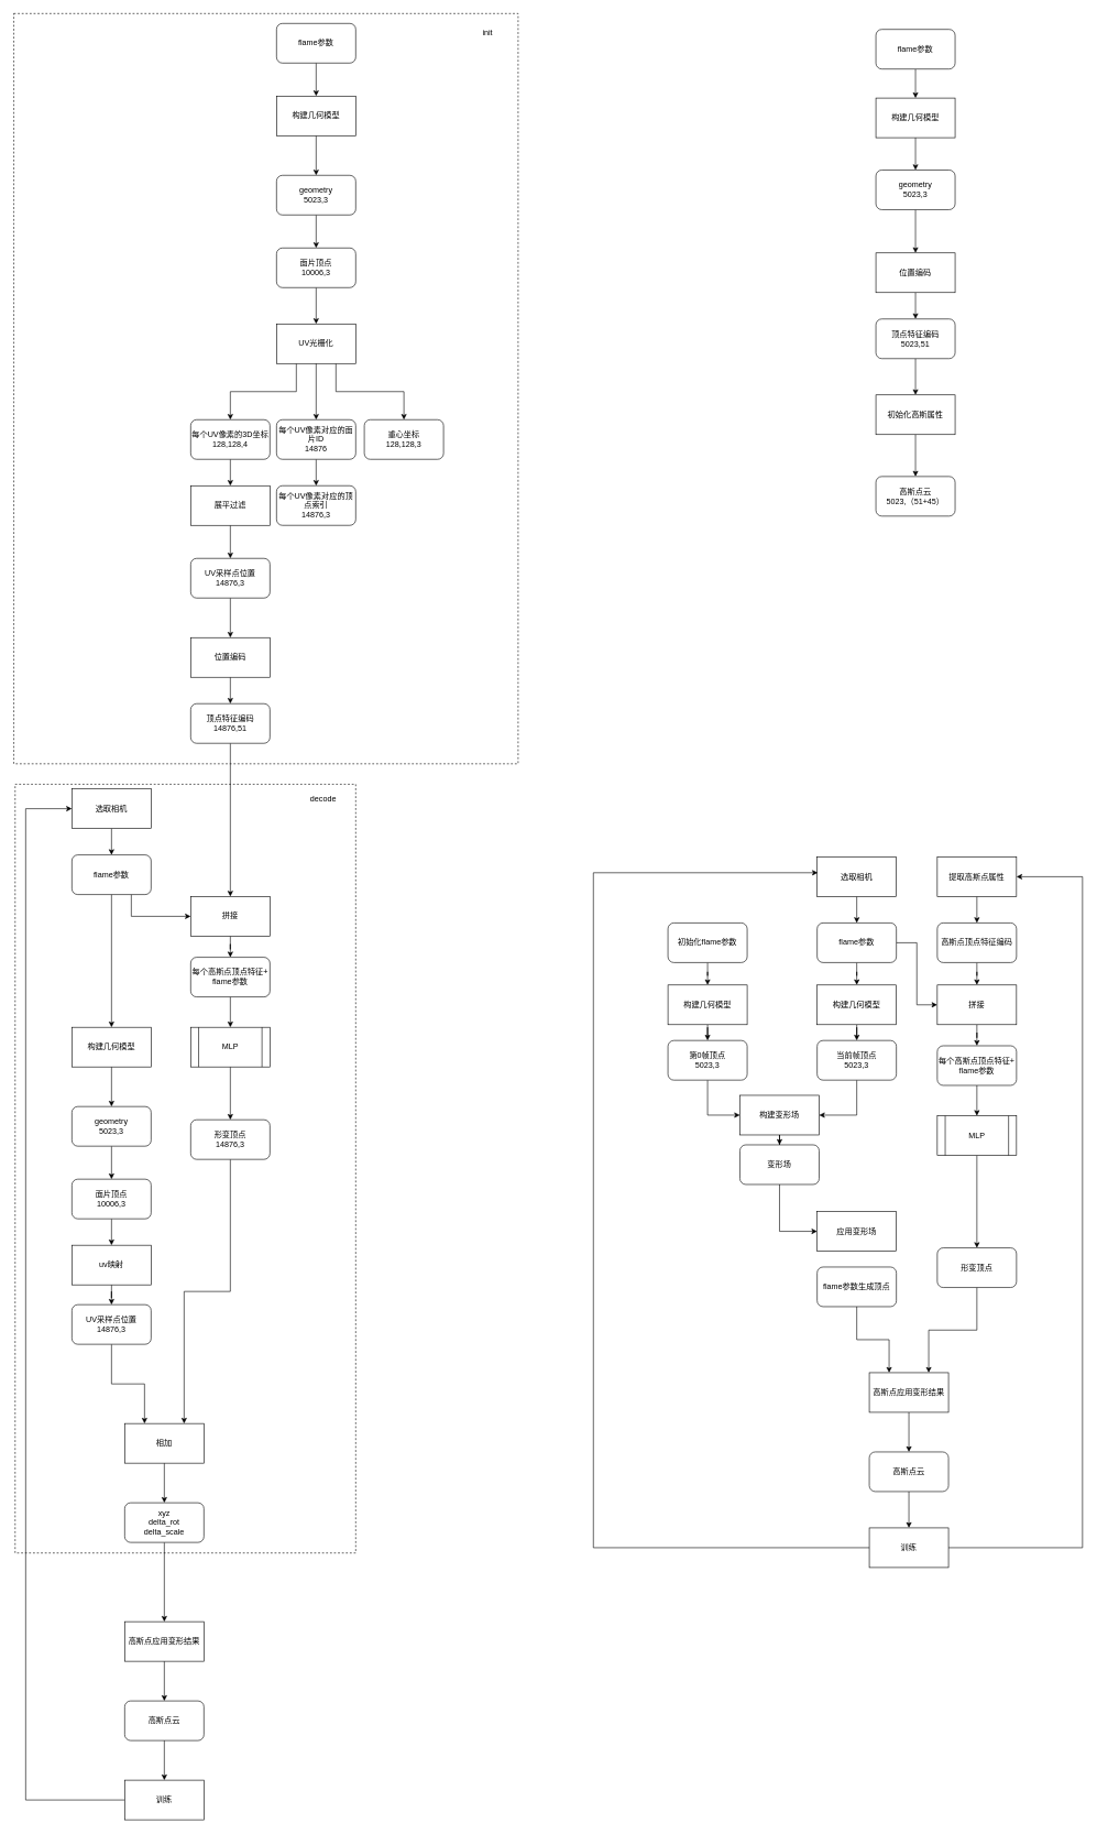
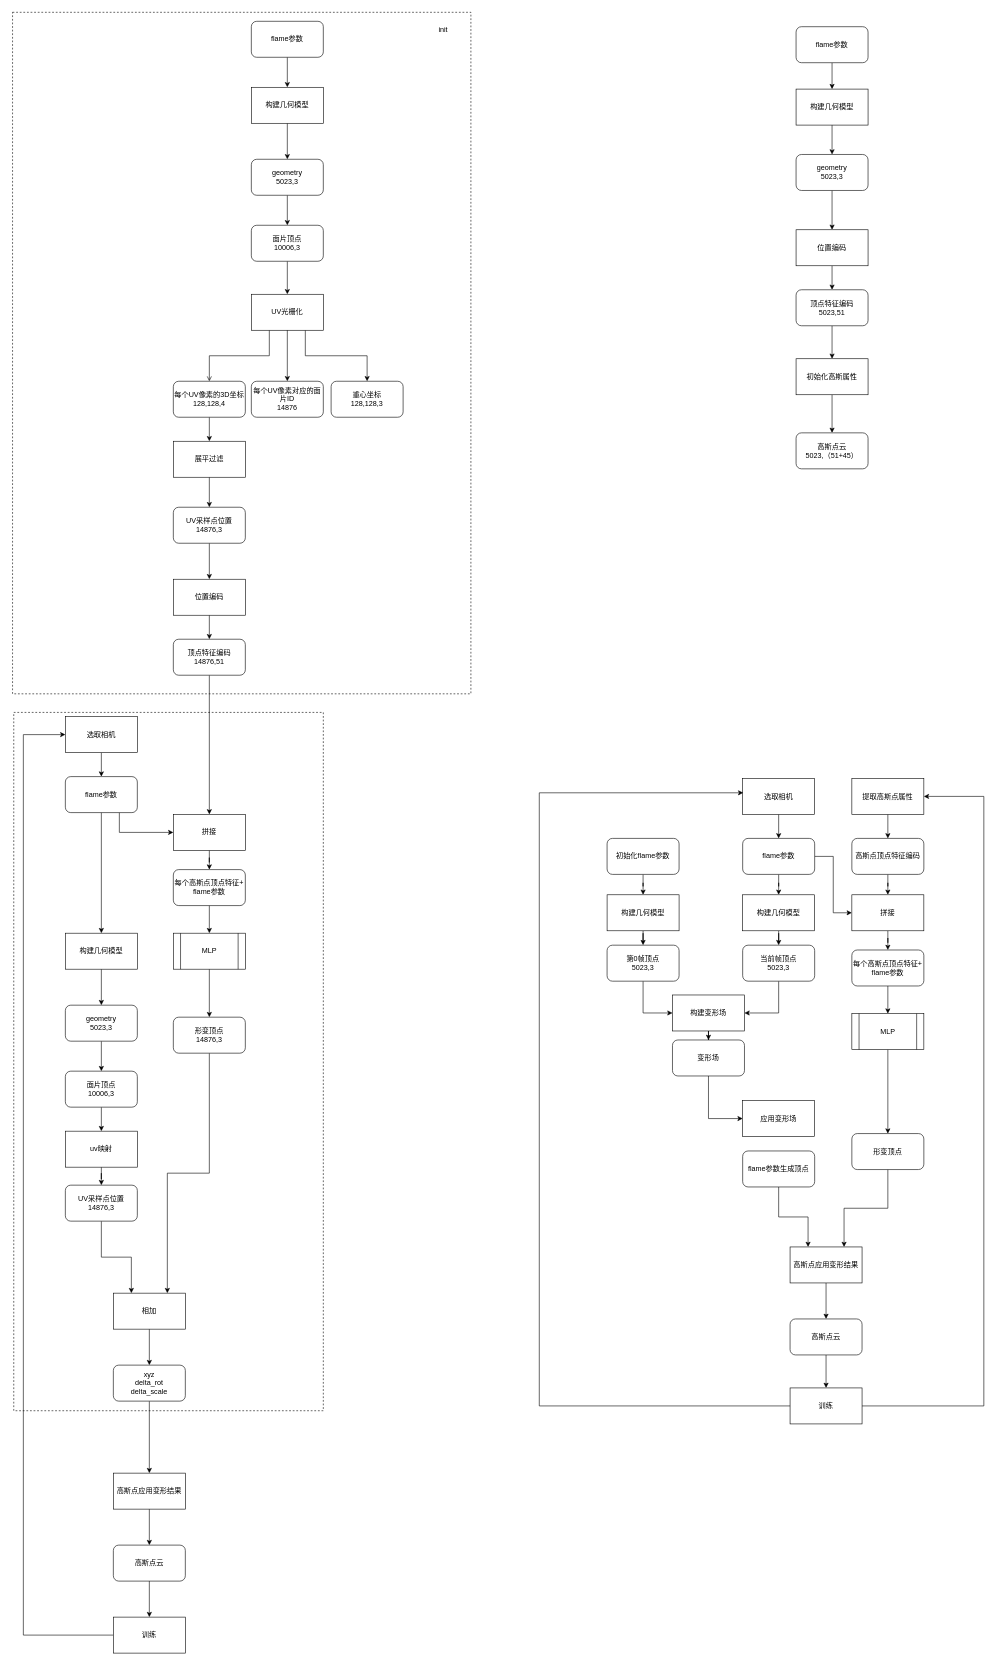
- <mxCell id="35" style="edgeStyle=orthogonalEdgeStyle;rounded=0;orthogonalLoop=1;jettySize=auto;html=1;exitX=0.25;exitY=1;exitDx=0;exitDy=0;" edge="1" parent="1" source="36" target="46"><mxGeometry relative="1" as="geometry" /></mxCell>
+ <mxCell id="35" style="edgeStyle=orthogonalEdgeStyle;rounded=0;orthogonalLoop=1;jettySize=auto;html=1;exitX=0.25;exitY=1;exitDx=0;exitDy=0;endArrow=open;" edge="1" parent="1" source="36" target="46"><mxGeometry relative="1" as="geometry" /></mxCell>
- <mxCell id="34" style="edgeStyle=orthogonalEdgeStyle;rounded=0;orthogonalLoop=1;jettySize=auto;html=1;" edge="1" parent="1" source="48" target="38"><mxGeometry relative="1" as="geometry" /></mxCell>
- <mxCell id="38" value="&lt;div&gt;每个UV像素对应的顶点索引&lt;/div&gt;&lt;div&gt;14876,3&lt;/div&gt;" style="rounded=1;whiteSpace=wrap;html=1;" vertex="1" parent="1"><mxGeometry x="418" y="735" width="120" height="60" as="geometry" /></mxCell>
- <mxCell id="64" value="decode" style="text;html=1;align=center;verticalAlign=middle;whiteSpace=wrap;rounded=0;" vertex="1" parent="1"><mxGeometry x="459" y="1194" width="60" height="30" as="geometry" /></mxCell>
